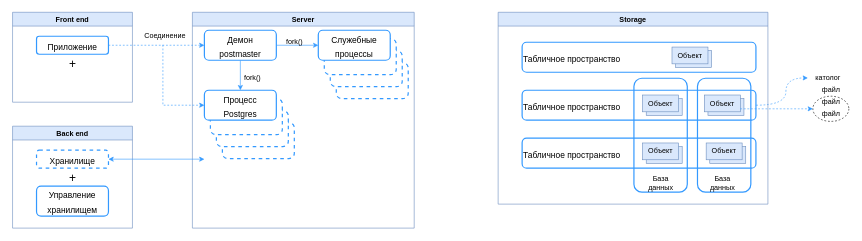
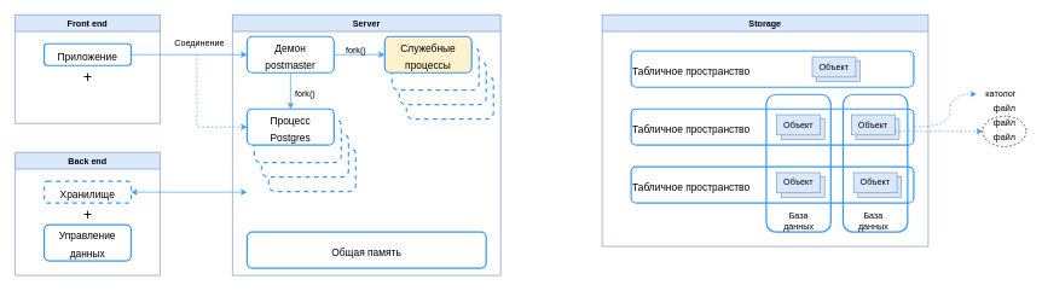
- <mxCell id="25" style="edgeStyle=orthogonalEdgeStyle;rounded=0;orthogonalLoop=1;jettySize=auto;html=1;exitX=1;exitY=0.5;exitDx=0;exitDy=0;entryX=0;entryY=0.5;entryDx=0;entryDy=0;fillColor=#dae8fc;strokeColor=#3399FF;dashed=1;" edge="1" parent="1" source="3" target="12"><mxGeometry relative="1" as="geometry" /></mxCell>
+ <mxCell id="25" style="edgeStyle=orthogonalEdgeStyle;rounded=0;orthogonalLoop=1;jettySize=auto;html=1;exitX=1;exitY=0.5;exitDx=0;exitDy=0;entryX=0;entryY=0.5;entryDx=0;entryDy=0;fillColor=#dae8fc;strokeColor=#3399FF;" edge="1" parent="1" source="3" target="12"><mxGeometry relative="1" as="geometry" /></mxCell>
- <mxCell id="17" value="&lt;span style=&quot;font-size: 14px&quot;&gt;Служебные процессы&lt;br&gt;&lt;/span&gt;" style="rounded=1;whiteSpace=wrap;html=1;fontSize=20;strokeColor=#3399FF;strokeWidth=2;" vertex="1" parent="5"><mxGeometry x="210" y="30" width="120" height="50" as="geometry" /></mxCell>
+ <mxCell id="17" value="&lt;span style=&quot;font-size: 14px&quot;&gt;Служебные процессы&lt;br&gt;&lt;/span&gt;" style="rounded=1;whiteSpace=wrap;html=1;fontSize=20;strokeColor=#3399FF;strokeWidth=2;fillColor=#fff2cc;" vertex="1" parent="5"><mxGeometry x="210" y="30" width="120" height="50" as="geometry" /></mxCell>
- <mxCell id="22" value="&lt;font style=&quot;font-size: 14px&quot;&gt;Управление&lt;br&gt;хранилищем&lt;/font&gt;" style="rounded=1;whiteSpace=wrap;html=1;fontSize=20;strokeColor=#3399FF;strokeWidth=2;" parent="20" vertex="1"><mxGeometry x="40" y="100" width="120" height="50" as="geometry" /></mxCell>
+ <mxCell id="22" value="&lt;font style=&quot;font-size: 14px&quot;&gt;Управление&lt;br&gt;данных&lt;/font&gt;" style="rounded=1;whiteSpace=wrap;html=1;fontSize=20;strokeColor=#3399FF;strokeWidth=2;" parent="20" vertex="1"><mxGeometry x="40" y="100" width="120" height="50" as="geometry" /></mxCell>
+ <mxCell id="19" value="&lt;span style=&quot;font-size: 14px&quot;&gt;Общая память&lt;/span&gt;" style="rounded=1;whiteSpace=wrap;html=1;fontSize=20;strokeColor=#3399FF;strokeWidth=2;" vertex="1" parent="5"><mxGeometry x="20" y="300" width="330" height="50" as="geometry" /></mxCell>
